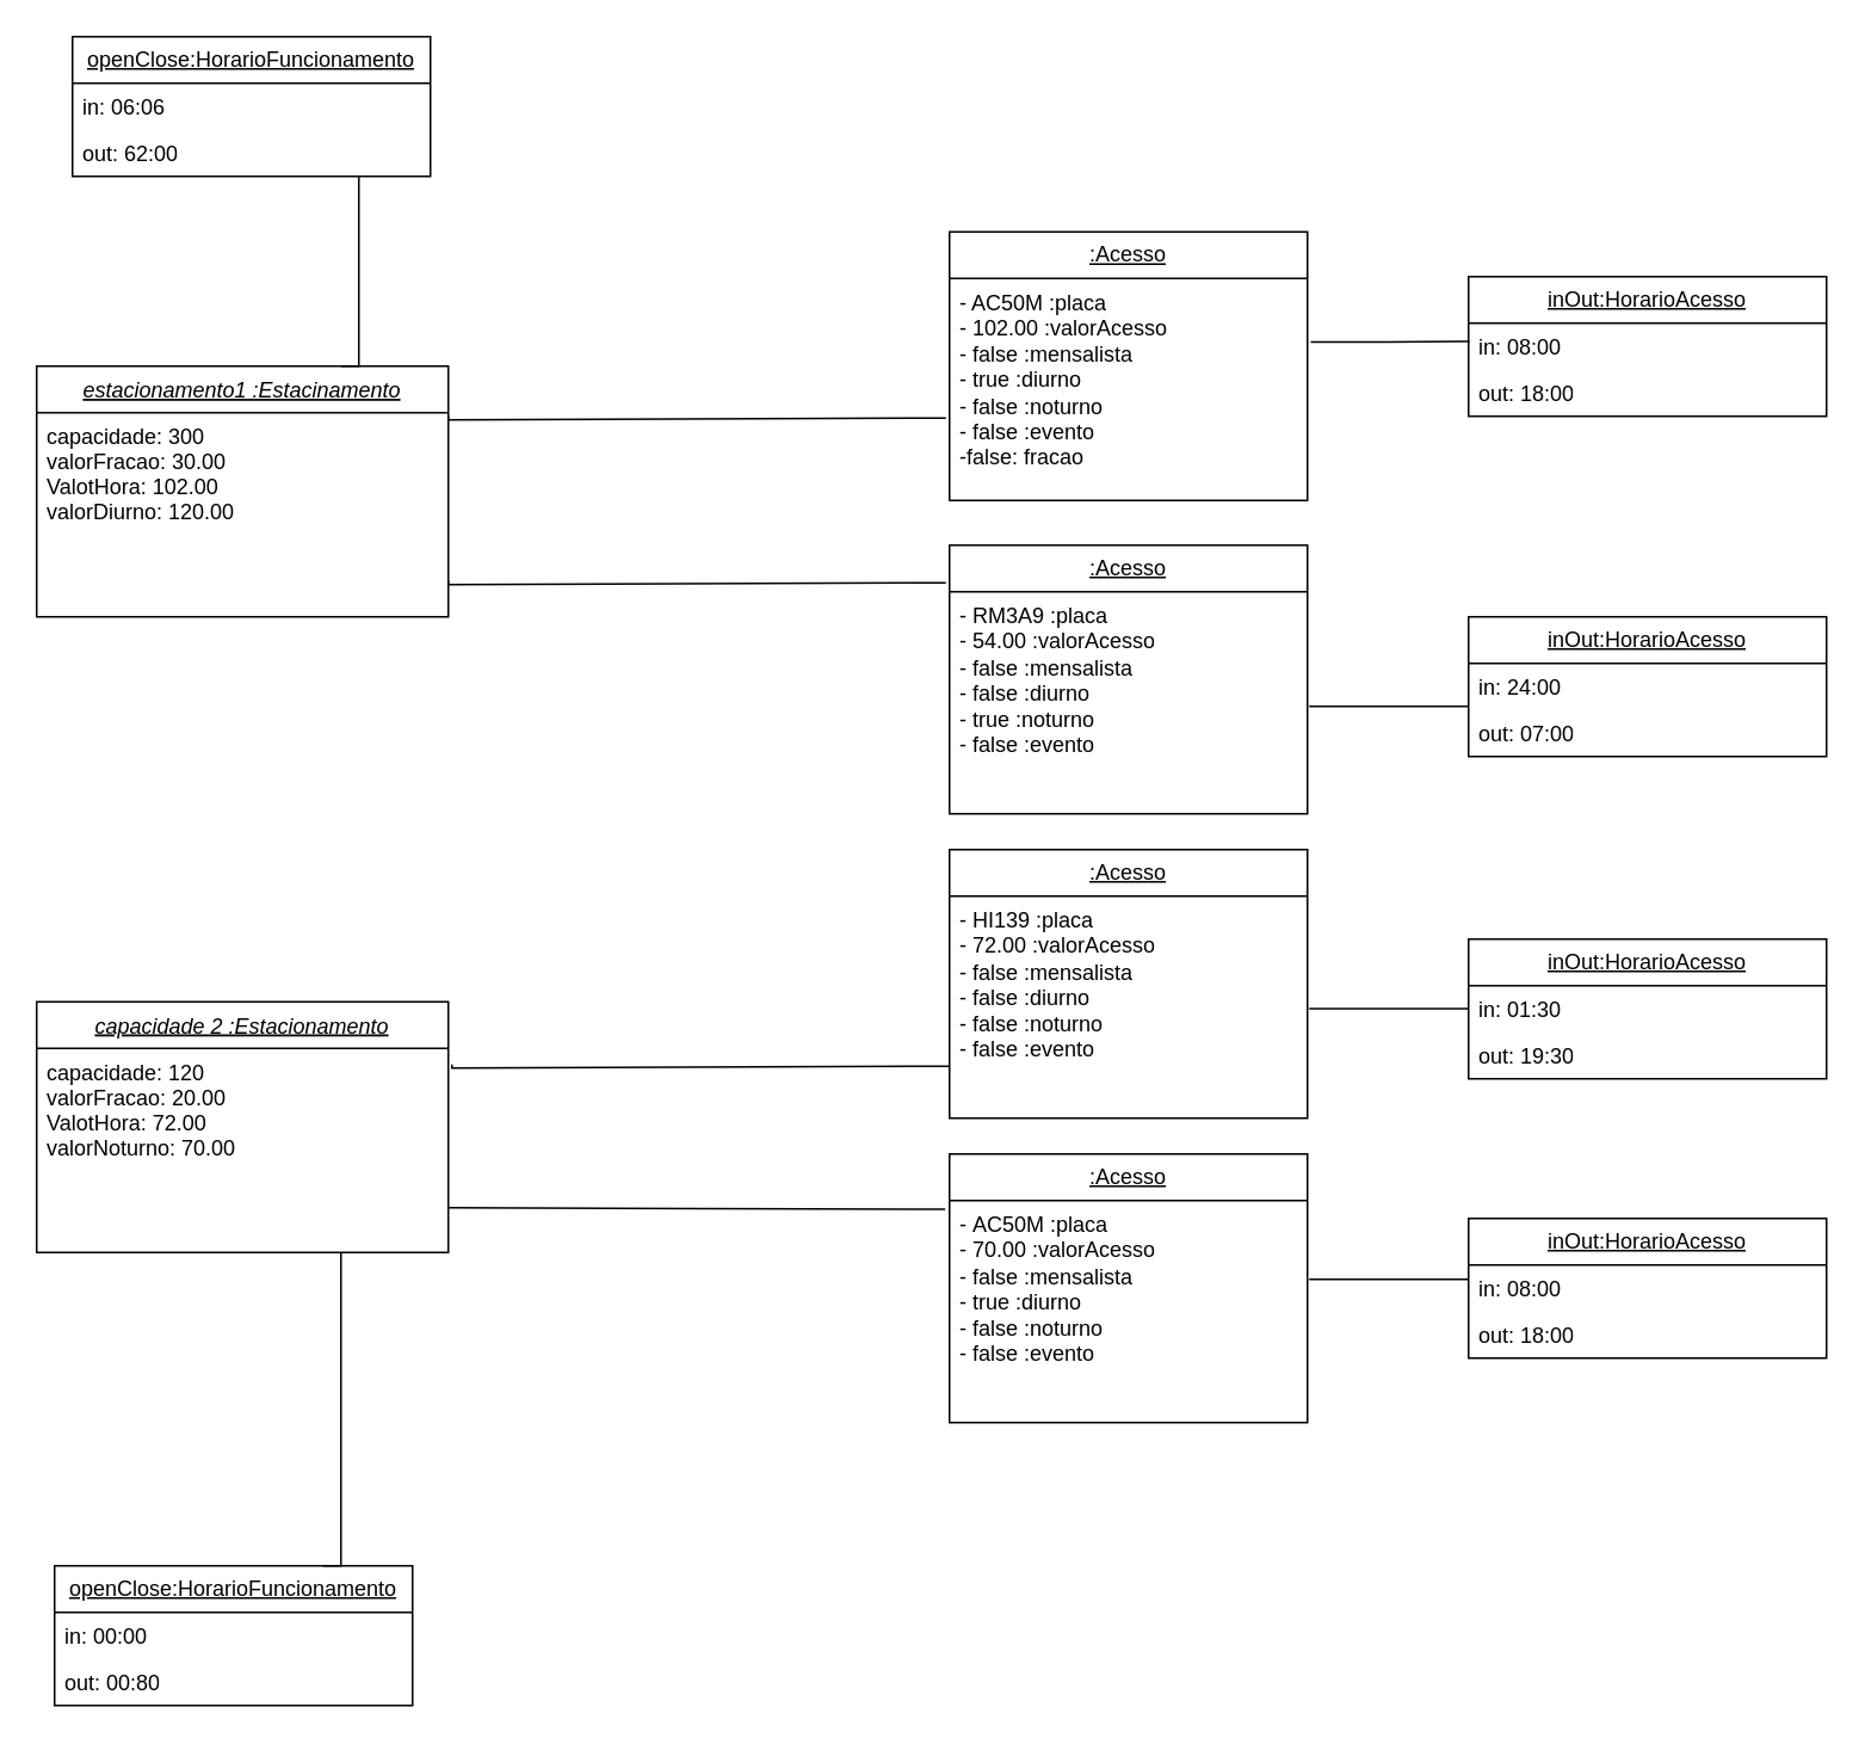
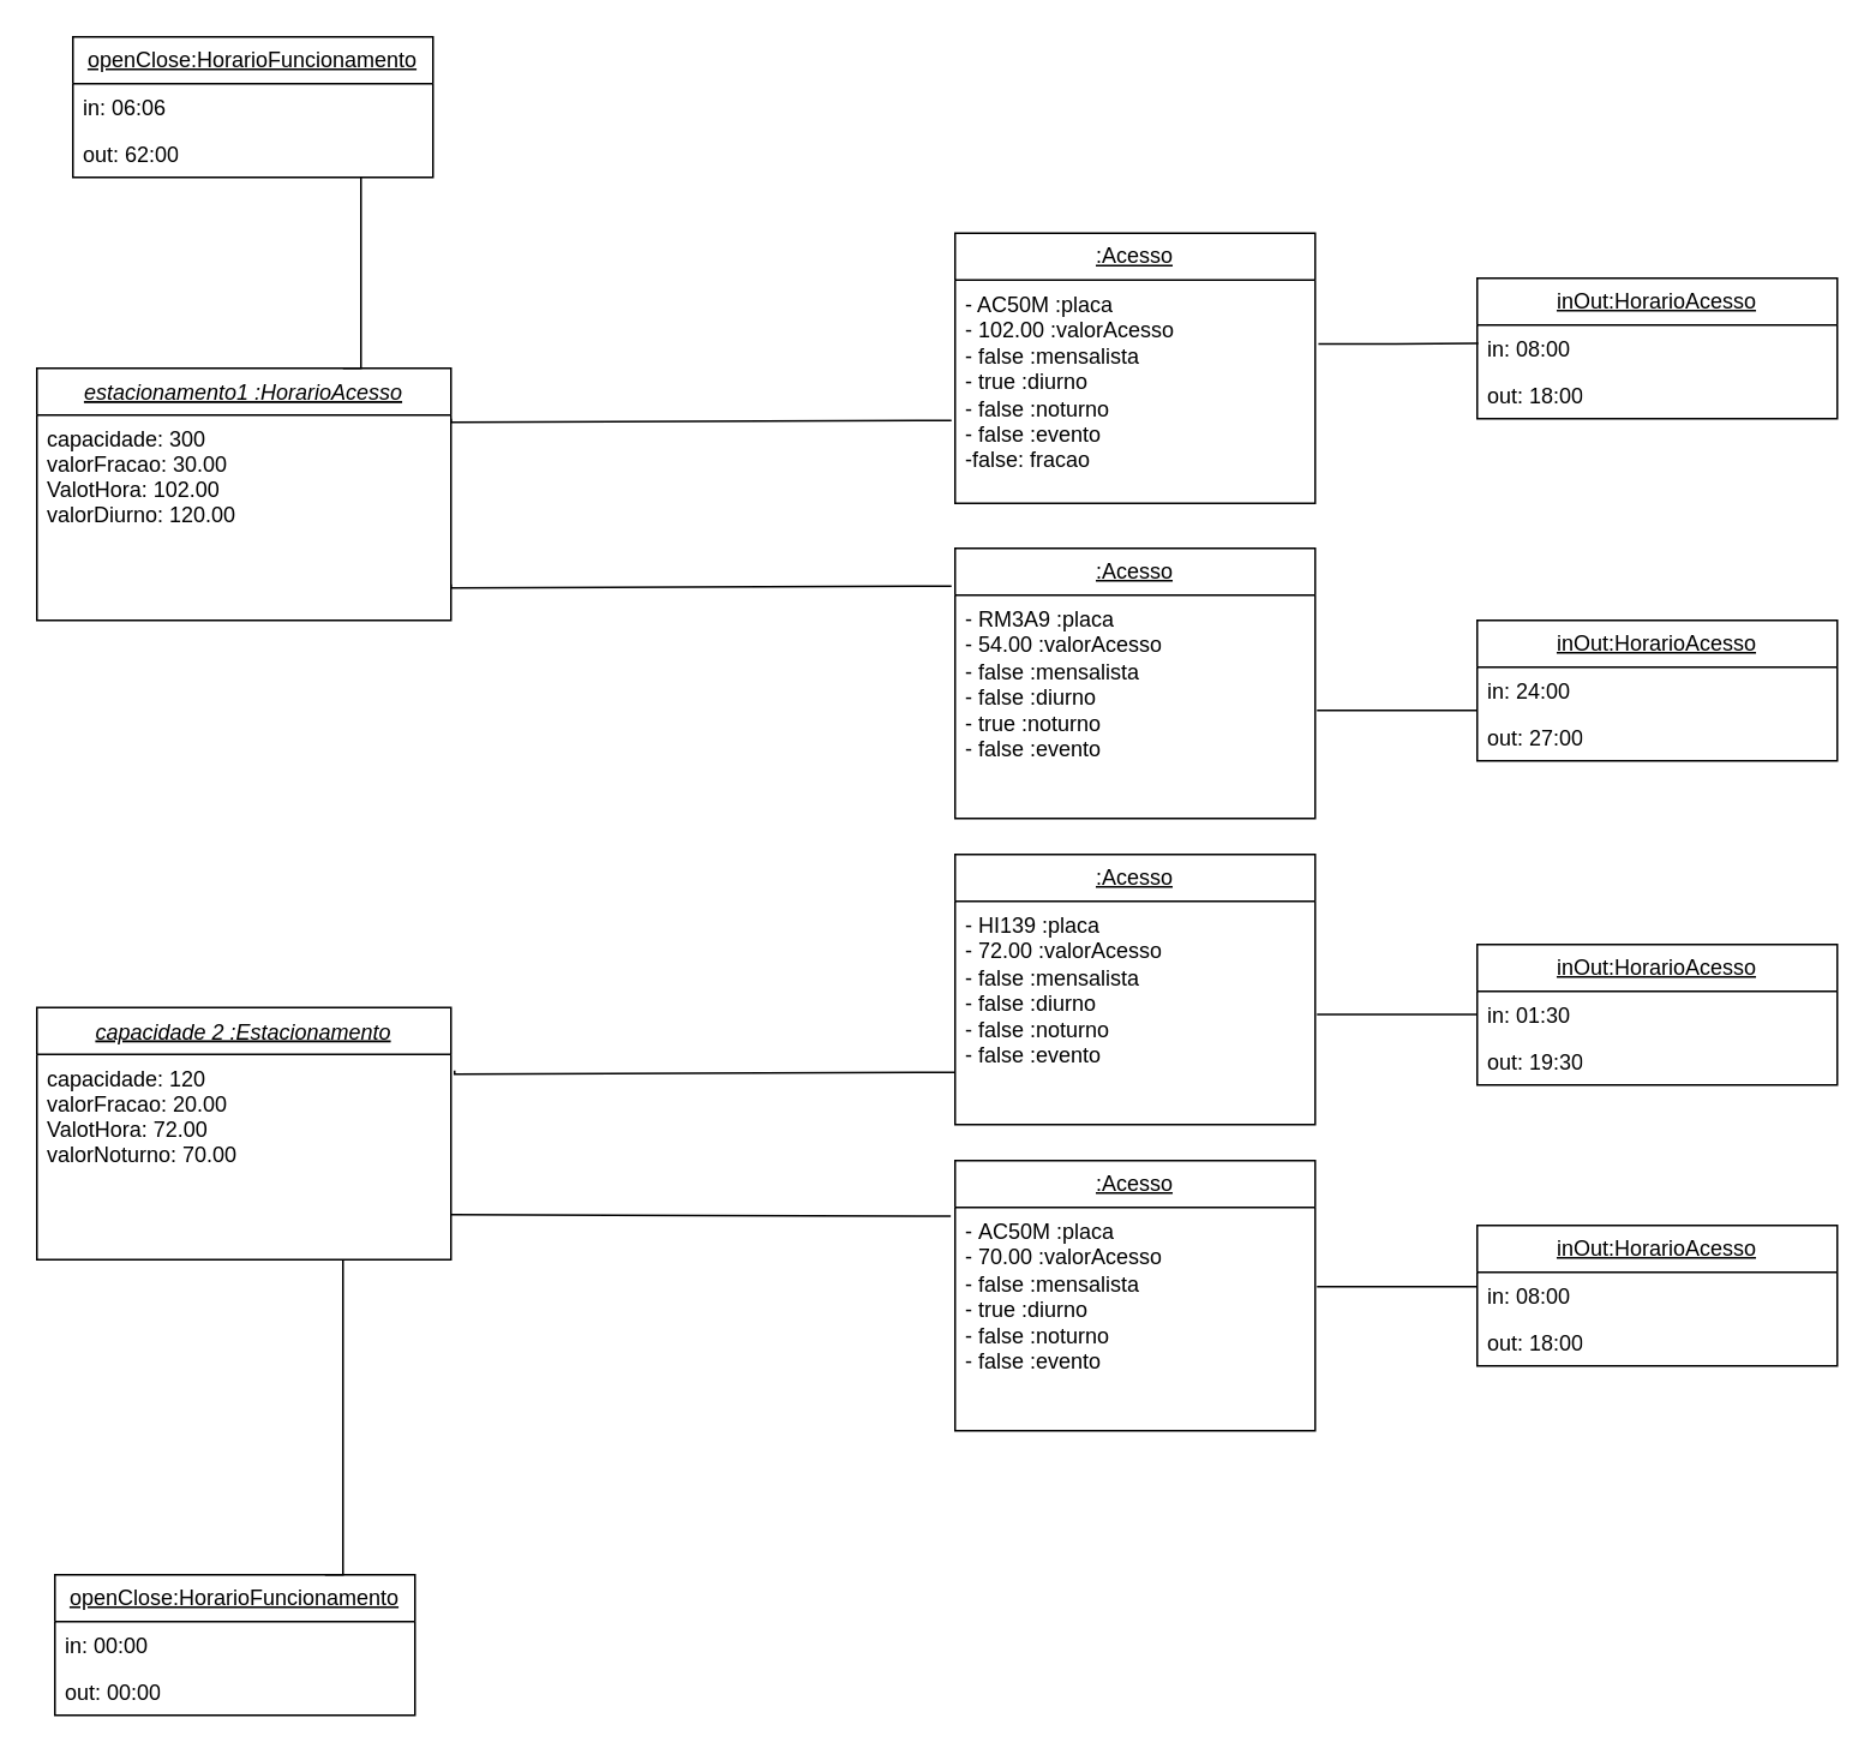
- <mxCell id="2" value="estacionamento1 :Estacinamento" style="swimlane;fontStyle=6;align=center;verticalAlign=top;childLayout=stackLayout;horizontal=1;startSize=26;horizontalStack=0;resizeParent=1;resizeLast=0;collapsible=1;marginBottom=0;rounded=0;shadow=0;strokeWidth=1;" parent="1" vertex="1"><mxGeometry x="20" y="204" width="230" height="140" as="geometry"><mxRectangle x="230" y="140" width="160" height="26" as="alternateBounds" /></mxGeometry></mxCell>
+ <mxCell id="2" value="estacionamento1 :HorarioAcesso" style="swimlane;fontStyle=6;align=center;verticalAlign=top;childLayout=stackLayout;horizontal=1;startSize=26;horizontalStack=0;resizeParent=1;resizeLast=0;collapsible=1;marginBottom=0;rounded=0;shadow=0;strokeWidth=1;" parent="1" vertex="1"><mxGeometry x="20" y="204" width="230" height="140" as="geometry"><mxRectangle x="230" y="140" width="160" height="26" as="alternateBounds" /></mxGeometry></mxCell>
- <mxCell id="22" value="out: 07:00" style="text;strokeColor=none;fillColor=none;align=left;verticalAlign=top;spacingLeft=4;spacingRight=4;overflow=hidden;rotatable=0;points=[[0,0.5],[1,0.5]];portConstraint=eastwest;whiteSpace=wrap;html=1;" parent="20" vertex="1"><mxGeometry y="52" width="200" height="26" as="geometry" /></mxCell>
+ <mxCell id="22" value="out: 27:00" style="text;strokeColor=none;fillColor=none;align=left;verticalAlign=top;spacingLeft=4;spacingRight=4;overflow=hidden;rotatable=0;points=[[0,0.5],[1,0.5]];portConstraint=eastwest;whiteSpace=wrap;html=1;" parent="20" vertex="1"><mxGeometry y="52" width="200" height="26" as="geometry" /></mxCell>
- <mxCell id="16" value="out: 00:80" style="text;strokeColor=none;fillColor=none;align=left;verticalAlign=top;spacingLeft=4;spacingRight=4;overflow=hidden;rotatable=0;points=[[0,0.5],[1,0.5]];portConstraint=eastwest;whiteSpace=wrap;html=1;" parent="14" vertex="1"><mxGeometry y="52" width="200" height="26" as="geometry" /></mxCell>
+ <mxCell id="16" value="out: 00:00" style="text;strokeColor=none;fillColor=none;align=left;verticalAlign=top;spacingLeft=4;spacingRight=4;overflow=hidden;rotatable=0;points=[[0,0.5],[1,0.5]];portConstraint=eastwest;whiteSpace=wrap;html=1;" parent="14" vertex="1"><mxGeometry y="52" width="200" height="26" as="geometry" /></mxCell>
